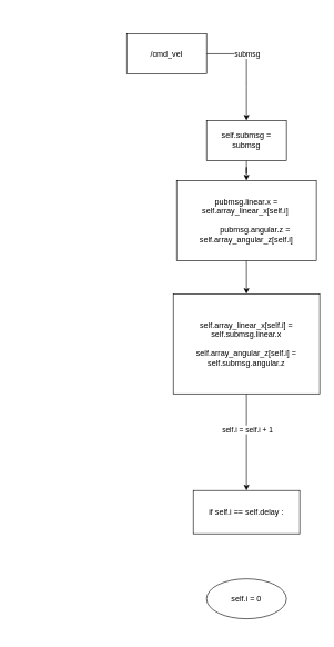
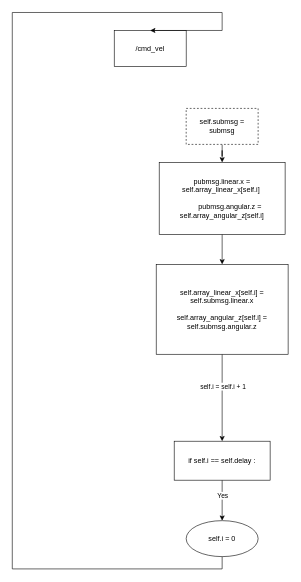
- <mxCell id="2" value="" style="edgeStyle=orthogonalEdgeStyle;rounded=0;orthogonalLoop=1;jettySize=auto;html=1;" edge="1" parent="1" source="4" target="6"><mxGeometry relative="1" as="geometry"><Array as="points"><mxPoint x="370" y="130" /><mxPoint x="370" y="130" /></Array></mxGeometry></mxCell>
- <mxCell id="3" value="submsg" style="edgeLabel;html=1;align=center;verticalAlign=middle;resizable=0;points=[];" vertex="1" connectable="0" parent="2"><mxGeometry x="-0.255" y="3" relative="1" as="geometry"><mxPoint x="-3" as="offset" /></mxGeometry></mxCell>
- <mxCell id="6" value="self.submsg = submsg" style="whiteSpace=wrap;html=1;rounded=0;" vertex="1" parent="1"><mxGeometry x="310" y="180" width="120" height="60" as="geometry" /></mxCell>
+ <mxCell id="6" value="self.submsg = submsg" style="whiteSpace=wrap;html=1;rounded=0;dashed=1;" vertex="1" parent="1"><mxGeometry x="310" y="180" width="120" height="60" as="geometry" /></mxCell>
+ <mxCell id="15" style="edgeStyle=orthogonalEdgeStyle;rounded=0;orthogonalLoop=1;jettySize=auto;html=1;exitX=0.5;exitY=1;exitDx=0;exitDy=0;entryX=0.5;entryY=0;entryDx=0;entryDy=0;" edge="1" parent="1" source="16" target="4"><mxGeometry relative="1" as="geometry"><Array as="points"><mxPoint x="370" y="948" /><mxPoint x="20" y="948" /><mxPoint x="20" y="20" /><mxPoint x="370" y="20" /></Array></mxGeometry></mxCell>
+ <mxCell id="12" value="" style="edgeStyle=orthogonalEdgeStyle;rounded=0;orthogonalLoop=1;jettySize=auto;html=1;" edge="1" parent="1" source="14" target="16"><mxGeometry relative="1" as="geometry"><Array as="points"><mxPoint x="370" y="820" /><mxPoint x="370" y="820" /></Array></mxGeometry></mxCell>
+ <mxCell id="13" value="Yes" style="edgeLabel;html=1;align=center;verticalAlign=middle;resizable=0;points=[];" vertex="1" connectable="0" parent="12"><mxGeometry x="-0.273" relative="1" as="geometry"><mxPoint as="offset" /></mxGeometry></mxCell>
